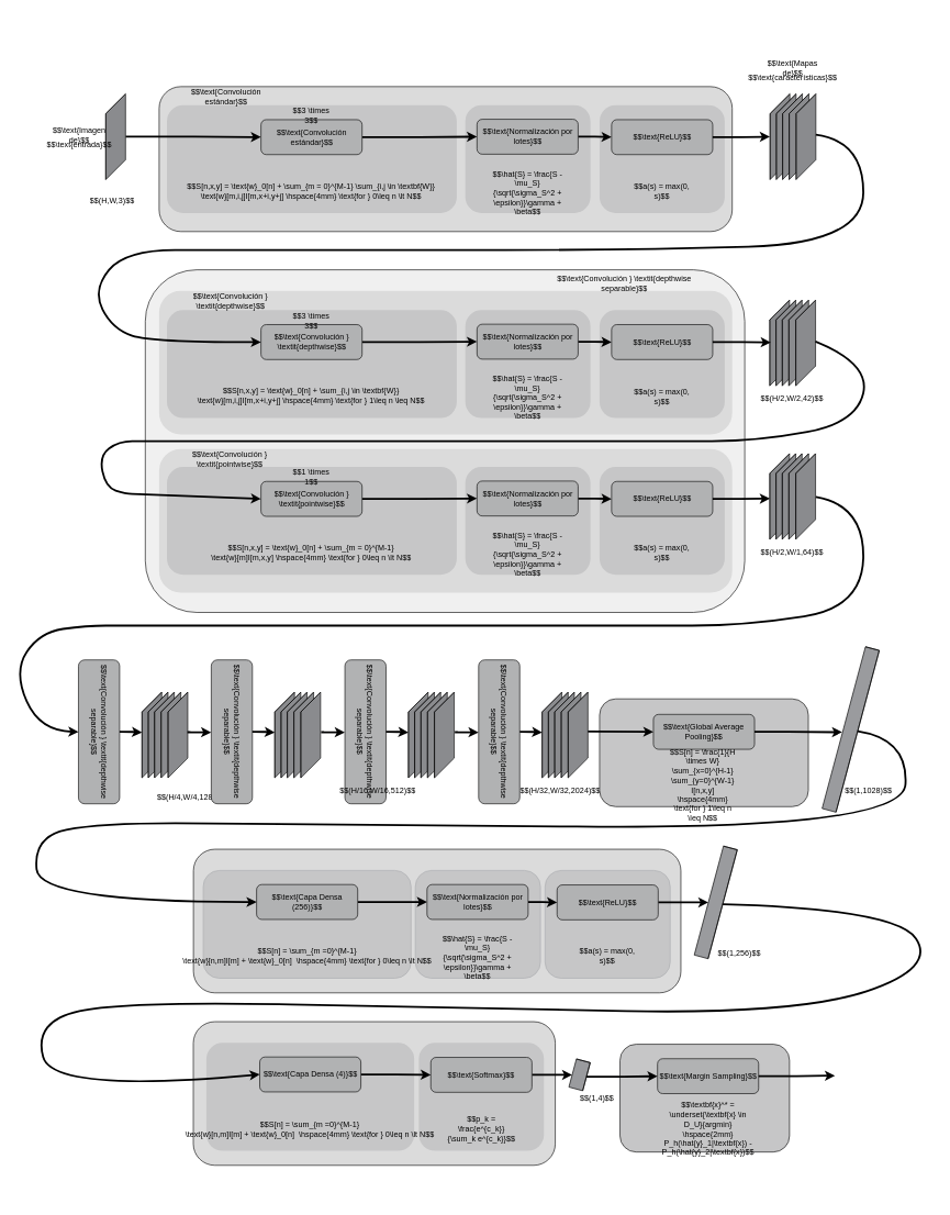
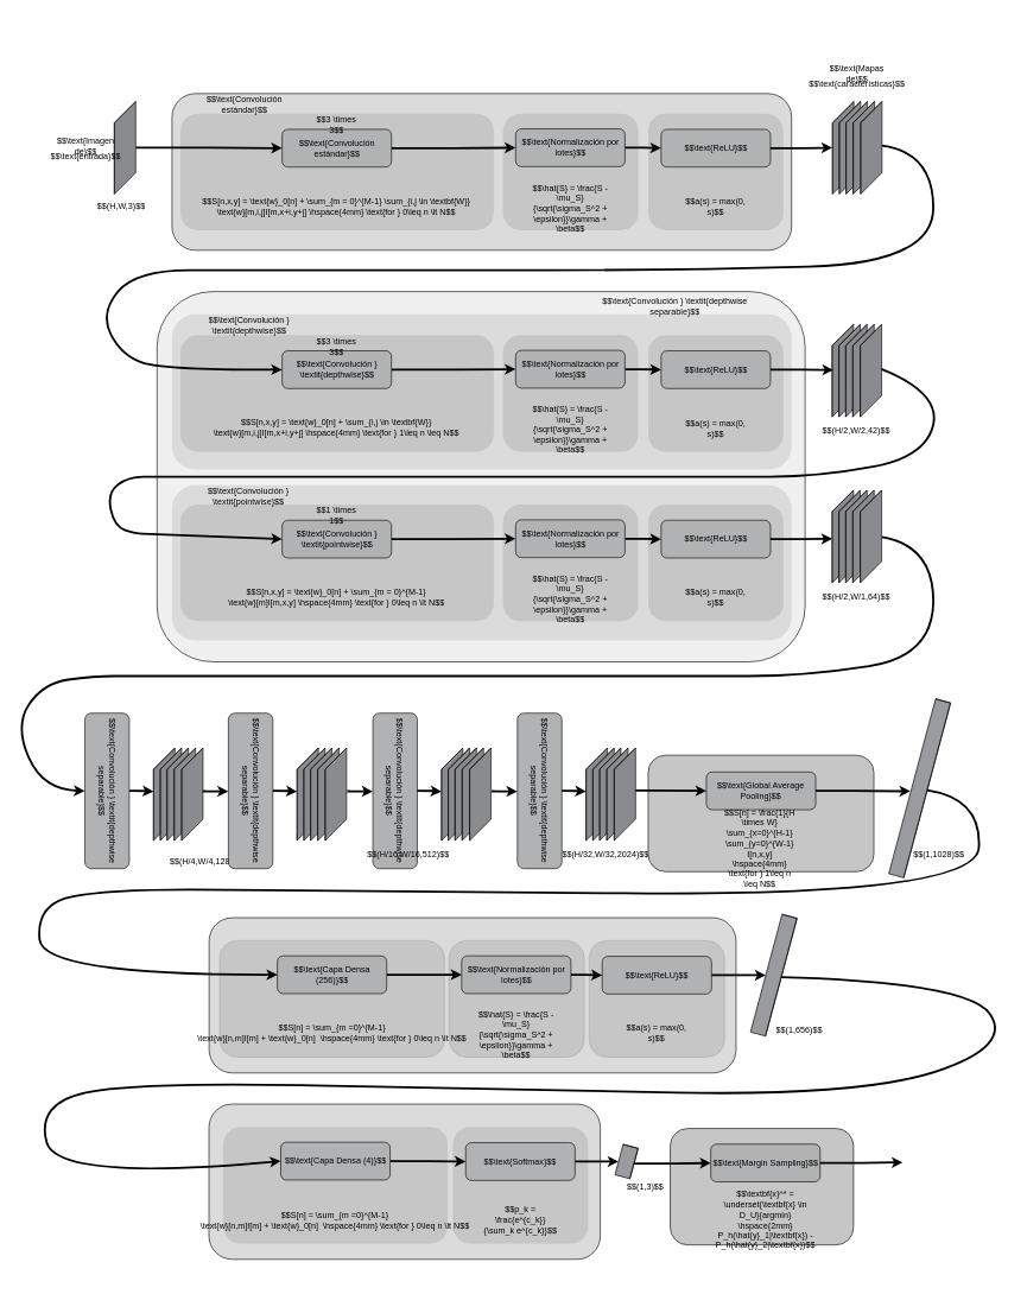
- <mxCell id="34" value="$$(H,W,3)$$" style="text;html=1;align=center;verticalAlign=middle;whiteSpace=wrap;rounded=0;" parent="1" vertex="1"><mxGeometry x="140" y="289.2" width="60" height="30" as="geometry" /></mxCell>
+ <mxCell id="34" value="$$(H,W,3)$$" style="text;html=1;align=center;verticalAlign=middle;whiteSpace=wrap;rounded=0;" parent="1" vertex="1"><mxGeometry x="140" y="274.2" width="60" height="30" as="geometry" /></mxCell>
- <mxCell id="140" value="$$(1,256)$$" style="text;html=1;align=center;verticalAlign=middle;whiteSpace=wrap;rounded=0;" vertex="1" parent="1"><mxGeometry x="1091.5" y="1432" width="60" height="30" as="geometry" /></mxCell>
+ <mxCell id="140" value="$$(1,656)$$" style="text;html=1;align=center;verticalAlign=middle;whiteSpace=wrap;rounded=0;" vertex="1" parent="1"><mxGeometry x="1091.5" y="1432" width="60" height="30" as="geometry" /></mxCell>
- <mxCell id="151" value="$$(1,4)$$" style="text;html=1;align=center;verticalAlign=middle;whiteSpace=wrap;rounded=0;" vertex="1" parent="1"><mxGeometry x="876.16" y="1651.14" width="60" height="30" as="geometry" /></mxCell>
+ <mxCell id="151" value="$$(1,3)$$" style="text;html=1;align=center;verticalAlign=middle;whiteSpace=wrap;rounded=0;" vertex="1" parent="1"><mxGeometry x="876.16" y="1651.14" width="60" height="30" as="geometry" /></mxCell>
